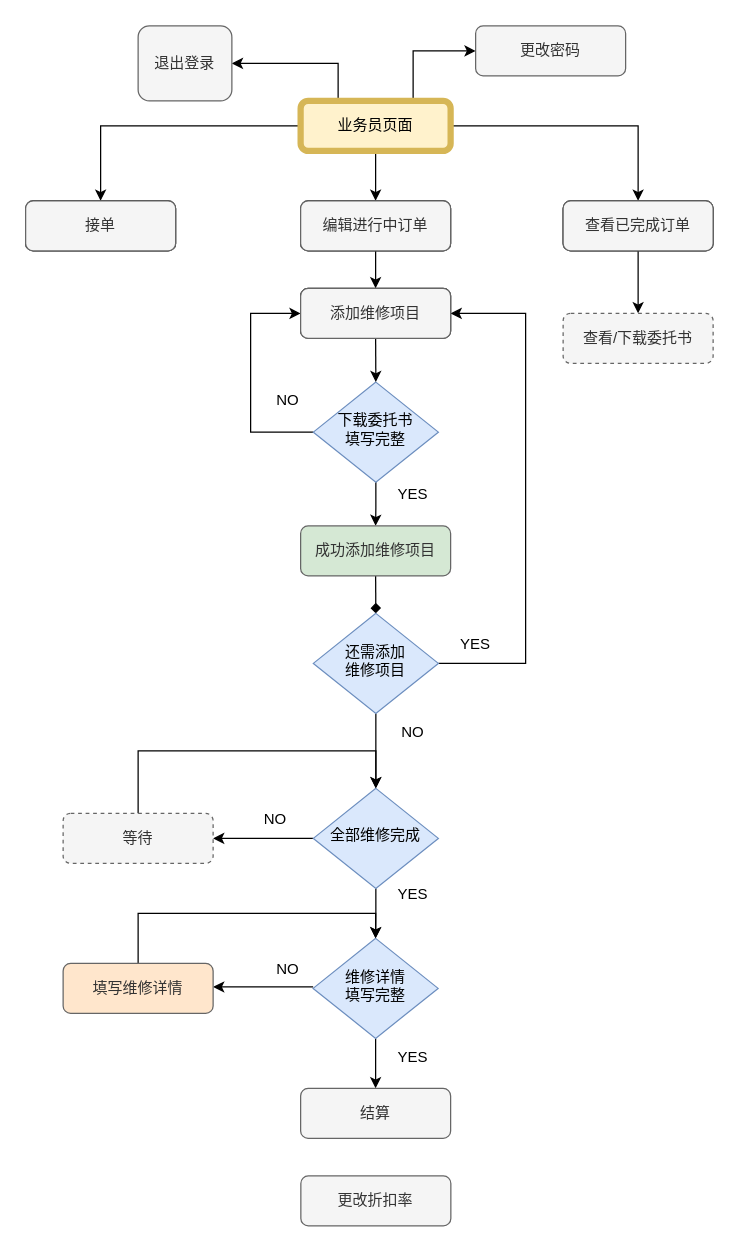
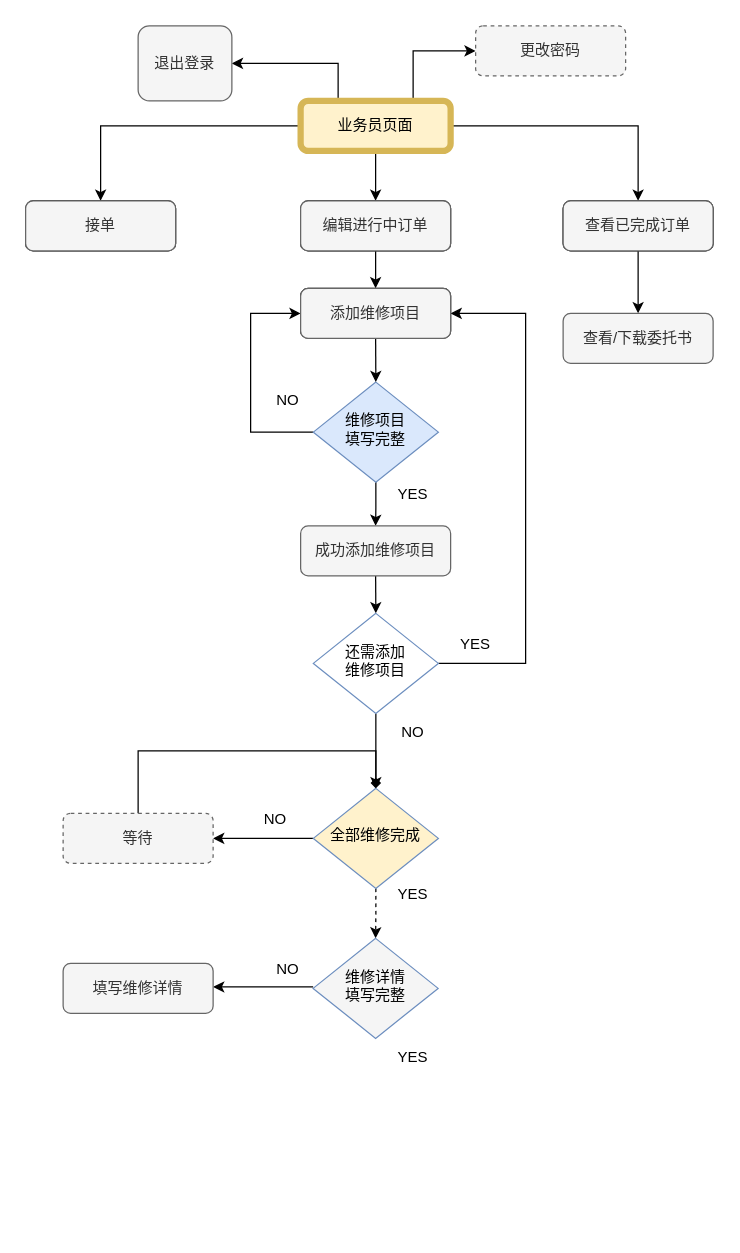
- <mxCell id="45" value="更改密码" style="rounded=1;whiteSpace=wrap;html=1;fontSize=12;glass=0;strokeWidth=1;shadow=0;fillColor=#f5f5f5;fontColor=#333333;strokeColor=#666666;" vertex="1" parent="1"><mxGeometry x="380" y="20" width="120" height="40" as="geometry" /></mxCell>
+ <mxCell id="45" value="更改密码" style="rounded=1;whiteSpace=wrap;html=1;fontSize=12;glass=0;strokeWidth=1;shadow=0;fillColor=#f5f5f5;fontColor=#333333;strokeColor=#666666;dashed=1;" vertex="1" parent="1"><mxGeometry x="380" y="20" width="120" height="40" as="geometry" /></mxCell>
- <mxCell id="42" value="查看/下载委托书" style="rounded=1;whiteSpace=wrap;html=1;fontSize=12;glass=0;strokeWidth=1;shadow=0;fillColor=#f5f5f5;fontColor=#333333;strokeColor=#666666;dashed=1;" parent="1" vertex="1"><mxGeometry x="449.998" y="250" width="120" height="40" as="geometry" /></mxCell>
+ <mxCell id="42" value="查看/下载委托书" style="rounded=1;whiteSpace=wrap;html=1;fontSize=12;glass=0;strokeWidth=1;shadow=0;fillColor=#f5f5f5;fontColor=#333333;strokeColor=#666666;" parent="1" vertex="1"><mxGeometry x="449.998" y="250" width="120" height="40" as="geometry" /></mxCell>
- <mxCell id="15" value="下载委托书&lt;br&gt;填写完整" style="rhombus;whiteSpace=wrap;html=1;shadow=0;fontFamily=Helvetica;fontSize=12;align=center;strokeWidth=1;spacing=6;spacingTop=-4;fillColor=#dae8fc;strokeColor=#6c8ebf;" parent="1" vertex="1"><mxGeometry x="250.18" y="305" width="100" height="80" as="geometry" /></mxCell>
+ <mxCell id="15" value="维修项目&lt;br&gt;填写完整" style="rhombus;whiteSpace=wrap;html=1;shadow=0;fontFamily=Helvetica;fontSize=12;align=center;strokeWidth=1;spacing=6;spacingTop=-4;fillColor=#dae8fc;strokeColor=#6c8ebf;" parent="1" vertex="1"><mxGeometry x="250.18" y="305" width="100" height="80" as="geometry" /></mxCell>
- <mxCell id="18" value="成功添加维修项目" style="rounded=1;whiteSpace=wrap;html=1;fontSize=12;glass=0;strokeWidth=1;shadow=0;fillColor=#d5e8d4;fontColor=#333333;strokeColor=#666666;" parent="1" vertex="1"><mxGeometry x="240" y="420" width="120" height="40" as="geometry" /></mxCell>
+ <mxCell id="18" value="成功添加维修项目" style="rounded=1;whiteSpace=wrap;html=1;fontSize=12;glass=0;strokeWidth=1;shadow=0;fillColor=#f5f5f5;fontColor=#333333;strokeColor=#666666;" parent="1" vertex="1"><mxGeometry x="240" y="420" width="120" height="40" as="geometry" /></mxCell>
- <mxCell id="17" style="edgeStyle=orthogonalEdgeStyle;rounded=0;orthogonalLoop=1;jettySize=auto;html=1;exitX=0.5;exitY=1;exitDx=0;exitDy=0;entryX=0.5;entryY=0;entryDx=0;entryDy=0;endArrow=diamond;" parent="1" source="18" target="24" edge="1"><mxGeometry relative="1" as="geometry" /></mxCell>
+ <mxCell id="17" style="edgeStyle=orthogonalEdgeStyle;rounded=0;orthogonalLoop=1;jettySize=auto;html=1;exitX=0.5;exitY=1;exitDx=0;exitDy=0;entryX=0.5;entryY=0;entryDx=0;entryDy=0;" parent="1" source="18" target="24" edge="1"><mxGeometry relative="1" as="geometry" /></mxCell>
- <mxCell id="24" value="还需添加&lt;br&gt;维修项目" style="rhombus;whiteSpace=wrap;html=1;shadow=0;fontFamily=Helvetica;fontSize=12;align=center;strokeWidth=1;spacing=6;spacingTop=-4;fillColor=#dae8fc;strokeColor=#6c8ebf;" parent="1" vertex="1"><mxGeometry x="250.18" y="490" width="100" height="80" as="geometry" /></mxCell>
+ <mxCell id="24" value="还需添加&lt;br&gt;维修项目" style="rhombus;whiteSpace=wrap;html=1;shadow=0;fontFamily=Helvetica;fontSize=12;align=center;strokeWidth=1;spacing=6;spacingTop=-4;fillColor=#ffffff;strokeColor=#6c8ebf;" parent="1" vertex="1"><mxGeometry x="250.18" y="490" width="100" height="80" as="geometry" /></mxCell>
- <mxCell id="23" style="edgeStyle=orthogonalEdgeStyle;rounded=0;orthogonalLoop=1;jettySize=auto;html=1;exitX=0.5;exitY=1;exitDx=0;exitDy=0;entryX=0.5;entryY=0;entryDx=0;entryDy=0;" parent="1" source="24" target="28" edge="1"><mxGeometry relative="1" as="geometry" /></mxCell>
+ <mxCell id="23" style="edgeStyle=orthogonalEdgeStyle;rounded=0;orthogonalLoop=1;jettySize=auto;html=1;exitX=0.5;exitY=1;exitDx=0;exitDy=0;entryX=0.5;entryY=0;entryDx=0;entryDy=0;endArrow=diamond;" parent="1" source="24" target="28" edge="1"><mxGeometry relative="1" as="geometry" /></mxCell>
- <mxCell id="28" value="全部维修完成" style="rhombus;whiteSpace=wrap;html=1;shadow=0;fontFamily=Helvetica;fontSize=12;align=center;strokeWidth=1;spacing=6;spacingTop=-4;fillColor=#dae8fc;strokeColor=#6c8ebf;" parent="1" vertex="1"><mxGeometry x="250.18" y="630" width="100" height="80" as="geometry" /></mxCell>
+ <mxCell id="28" value="全部维修完成" style="rhombus;whiteSpace=wrap;html=1;shadow=0;fontFamily=Helvetica;fontSize=12;align=center;strokeWidth=1;spacing=6;spacingTop=-4;fillColor=#fff2cc;strokeColor=#6c8ebf;" parent="1" vertex="1"><mxGeometry x="250.18" y="630" width="100" height="80" as="geometry" /></mxCell>
- <mxCell id="26" style="edgeStyle=orthogonalEdgeStyle;rounded=0;orthogonalLoop=1;jettySize=auto;html=1;exitX=0.5;exitY=1;exitDx=0;exitDy=0;" parent="1" source="28" target="32" edge="1"><mxGeometry relative="1" as="geometry"><mxPoint x="300" y="800" as="targetPoint" /></mxGeometry></mxCell>
+ <mxCell id="26" style="edgeStyle=orthogonalEdgeStyle;rounded=0;orthogonalLoop=1;jettySize=auto;html=1;exitX=0.5;exitY=1;exitDx=0;exitDy=0;dashed=1;" parent="1" source="28" target="32" edge="1"><mxGeometry relative="1" as="geometry"><mxPoint x="300" y="800" as="targetPoint" /></mxGeometry></mxCell>
- <mxCell id="38" style="edgeStyle=orthogonalEdgeStyle;rounded=0;orthogonalLoop=1;jettySize=auto;html=1;exitX=0.5;exitY=0;exitDx=0;exitDy=0;entryX=0.5;entryY=0;entryDx=0;entryDy=0;" parent="1" source="39" target="32" edge="1"><mxGeometry relative="1" as="geometry"><mxPoint x="300" y="760" as="targetPoint" /><Array as="points"><mxPoint x="110" y="730" /><mxPoint x="300" y="730" /></Array></mxGeometry></mxCell>
- <mxCell id="39" value="填写维修详情" style="rounded=1;whiteSpace=wrap;html=1;fontSize=12;glass=0;strokeWidth=1;shadow=0;fillColor=#ffe6cc;fontColor=#333333;strokeColor=#666666;" parent="1" vertex="1"><mxGeometry x="50" y="770" width="120" height="40" as="geometry" /></mxCell>
+ <mxCell id="39" value="填写维修详情" style="rounded=1;whiteSpace=wrap;html=1;fontSize=12;glass=0;strokeWidth=1;shadow=0;fillColor=#f5f5f5;fontColor=#333333;strokeColor=#666666;" parent="1" vertex="1"><mxGeometry x="50" y="770" width="120" height="40" as="geometry" /></mxCell>
- <mxCell id="32" value="维修详情&lt;br&gt;填写完整" style="rhombus;whiteSpace=wrap;html=1;shadow=0;fontFamily=Helvetica;fontSize=12;align=center;strokeWidth=1;spacing=6;spacingTop=-4;fillColor=#dae8fc;strokeColor=#6c8ebf;" parent="1" vertex="1"><mxGeometry x="250" y="750" width="100" height="80" as="geometry" /></mxCell>
+ <mxCell id="32" value="维修详情&lt;br&gt;填写完整" style="rhombus;whiteSpace=wrap;html=1;shadow=0;fontFamily=Helvetica;fontSize=12;align=center;strokeWidth=1;spacing=6;spacingTop=-4;fillColor=#f5f5f5;strokeColor=#6c8ebf;" parent="1" vertex="1"><mxGeometry x="250" y="750" width="100" height="80" as="geometry" /></mxCell>
- <mxCell id="31" style="edgeStyle=orthogonalEdgeStyle;rounded=0;orthogonalLoop=1;jettySize=auto;html=1;exitX=0.5;exitY=1;exitDx=0;exitDy=0;" parent="1" source="32" target="33" edge="1"><mxGeometry relative="1" as="geometry"><mxPoint x="300" y="930" as="targetPoint" /></mxGeometry></mxCell>
- <mxCell id="33" value="结算" style="rounded=1;whiteSpace=wrap;html=1;fontSize=12;glass=0;strokeWidth=1;shadow=0;fillColor=#f5f5f5;fontColor=#333333;strokeColor=#666666;" parent="1" vertex="1"><mxGeometry x="240" y="870" width="120" height="40" as="geometry" /></mxCell>
- <mxCell id="41" value="更改折扣率" style="rounded=1;whiteSpace=wrap;html=1;fontSize=12;glass=0;strokeWidth=1;shadow=0;fillColor=#f5f5f5;fontColor=#333333;strokeColor=#666666;" parent="1" vertex="1"><mxGeometry x="240.176" y="940" width="120" height="40" as="geometry" /></mxCell>
